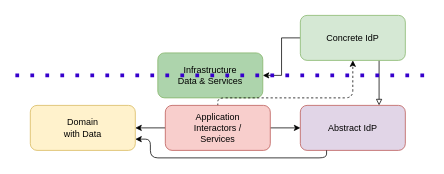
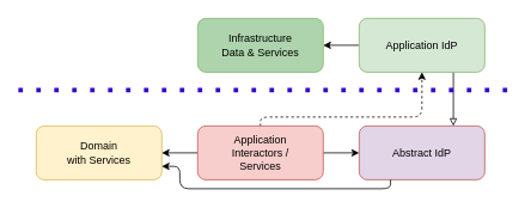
- <mxCell id="4" value="Concrete IdP" style="rounded=1;whiteSpace=wrap;html=1;fillColor=#D5E8D4;strokeColor=#82b366;" vertex="1" parent="1"><mxGeometry x="399.94" width="140" height="60" as="geometry" y="20" /></mxCell>
+ <mxCell id="4" value="Application IdP" style="rounded=1;whiteSpace=wrap;html=1;fillColor=#D5E8D4;strokeColor=#82b366;" vertex="1" parent="1"><mxGeometry x="399.94" width="140" height="60" as="geometry" y="20" /></mxCell>
- <mxCell id="5" value="Infrastructure&lt;br&gt;Data &amp;amp; Services" style="rounded=1;whiteSpace=wrap;html=1;fillColor=#ADD4AC;strokeColor=#82b366;gradientColor=none;" vertex="1" parent="1"><mxGeometry x="209.91" y="70" width="140" height="60" as="geometry" /></mxCell>
+ <mxCell id="5" value="Infrastructure&lt;br&gt;Data &amp;amp; Services" style="rounded=1;whiteSpace=wrap;html=1;fillColor=#ADD4AC;strokeColor=#82b366;gradientColor=none;" vertex="1" parent="1"><mxGeometry x="219.91" width="140" height="60" as="geometry" y="20" /></mxCell>
- <mxCell id="12" value="Domain&lt;br&gt;with Data" style="rounded=1;whiteSpace=wrap;html=1;fillColor=#fff2cc;strokeColor=#d6b656;" vertex="1" parent="1"><mxGeometry x="39.91" y="140" width="140" height="60" as="geometry" /></mxCell>
+ <mxCell id="12" value="Domain&lt;br&gt;with Services" style="rounded=1;whiteSpace=wrap;html=1;fillColor=#fff2cc;strokeColor=#d6b656;" vertex="1" parent="1"><mxGeometry x="39.91" y="140" width="140" height="60" as="geometry" /></mxCell>
